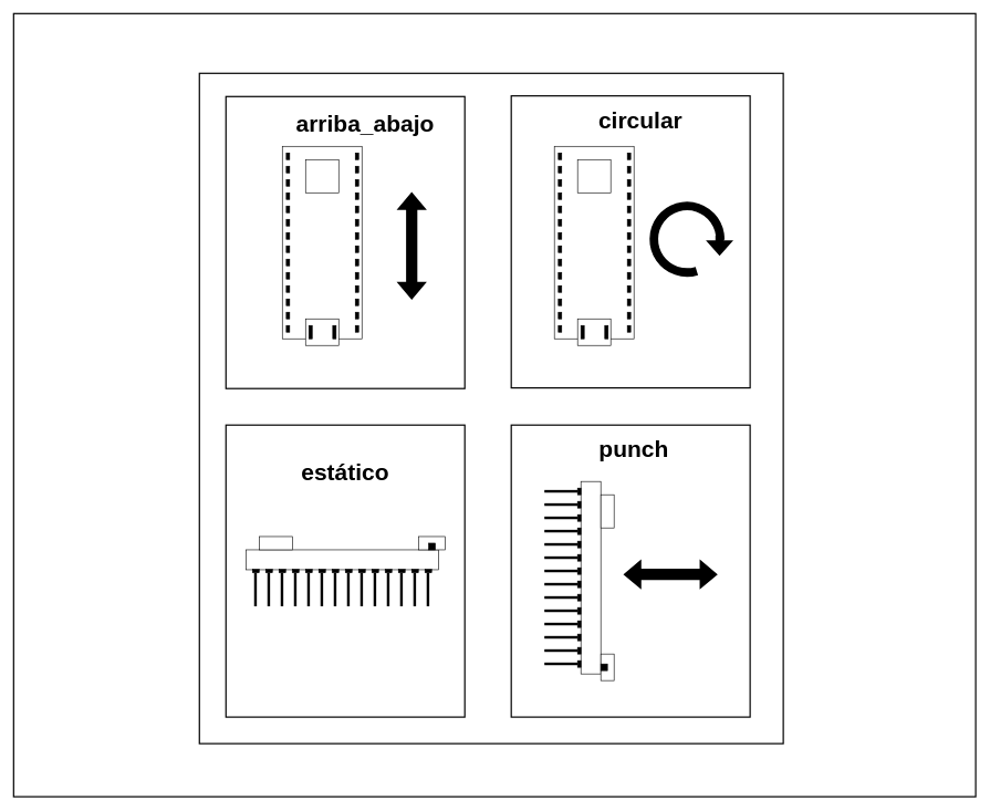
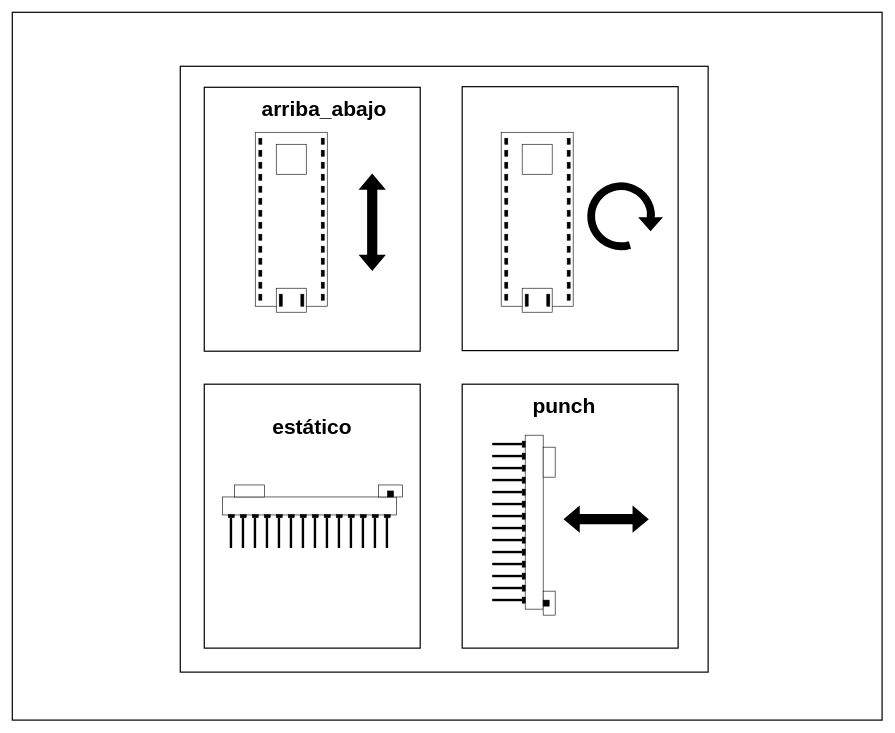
- <mxCell id="115" value="&lt;font size=&quot;1&quot; style=&quot;&quot;&gt;&lt;b style=&quot;font-size: 35px;&quot;&gt;circular&lt;/b&gt;&lt;/font&gt;" style="text;html=1;strokeColor=none;fillColor=none;align=center;verticalAlign=middle;whiteSpace=wrap;rounded=0;strokeWidth=13;" vertex="1" parent="1"><mxGeometry x="875" y="160" width="180" height="40" as="geometry" /></mxCell>
- <mxCell id="110" value="&lt;font size=&quot;1&quot; style=&quot;&quot;&gt;&lt;b style=&quot;font-size: 35px;&quot;&gt;arriba_abajo&lt;/b&gt;&lt;/font&gt;" style="text;html=1;strokeColor=none;fillColor=none;align=center;verticalAlign=middle;whiteSpace=wrap;rounded=0;strokeWidth=13;" vertex="1" parent="1"><mxGeometry x="460" y="165" width="180" height="40" as="geometry" /></mxCell>
+ <mxCell id="110" value="&lt;font size=&quot;1&quot; style=&quot;&quot;&gt;&lt;b style=&quot;font-size: 35px;&quot;&gt;arriba_abajo&lt;/b&gt;&lt;/font&gt;" style="text;html=1;strokeColor=none;fillColor=none;align=center;verticalAlign=middle;whiteSpace=wrap;rounded=0;strokeWidth=13;" vertex="1" parent="1"><mxGeometry x="450" y="160" width="180" height="40" as="geometry" /></mxCell>
- <mxCell id="109" value="&lt;font size=&quot;1&quot; style=&quot;&quot;&gt;&lt;b style=&quot;font-size: 35px;&quot;&gt;punch&lt;/b&gt;&lt;/font&gt;" style="text;html=1;strokeColor=none;fillColor=none;align=center;verticalAlign=middle;whiteSpace=wrap;rounded=0;strokeWidth=13;" vertex="1" parent="1"><mxGeometry x="865" y="655" width="180" height="40" as="geometry" /></mxCell>
+ <mxCell id="109" value="&lt;font size=&quot;1&quot; style=&quot;&quot;&gt;&lt;b style=&quot;font-size: 35px;&quot;&gt;punch&lt;/b&gt;&lt;/font&gt;" style="text;html=1;strokeColor=none;fillColor=none;align=center;verticalAlign=middle;whiteSpace=wrap;rounded=0;strokeWidth=13;" vertex="1" parent="1"><mxGeometry x="850" y="655" width="180" height="40" as="geometry" /></mxCell>
